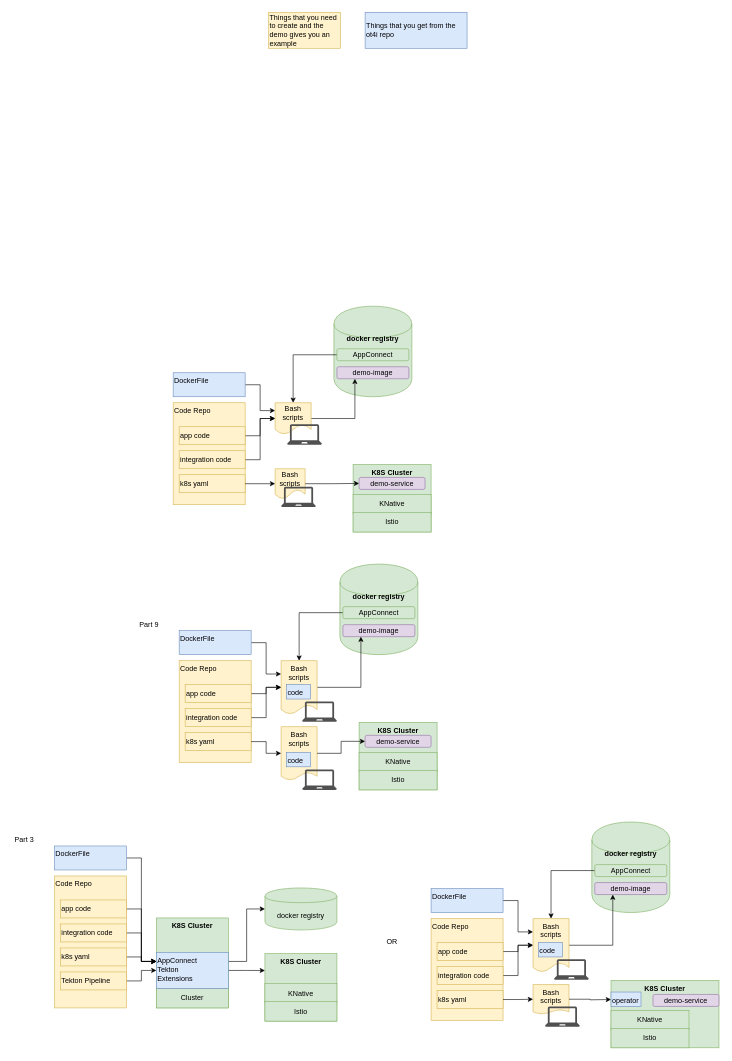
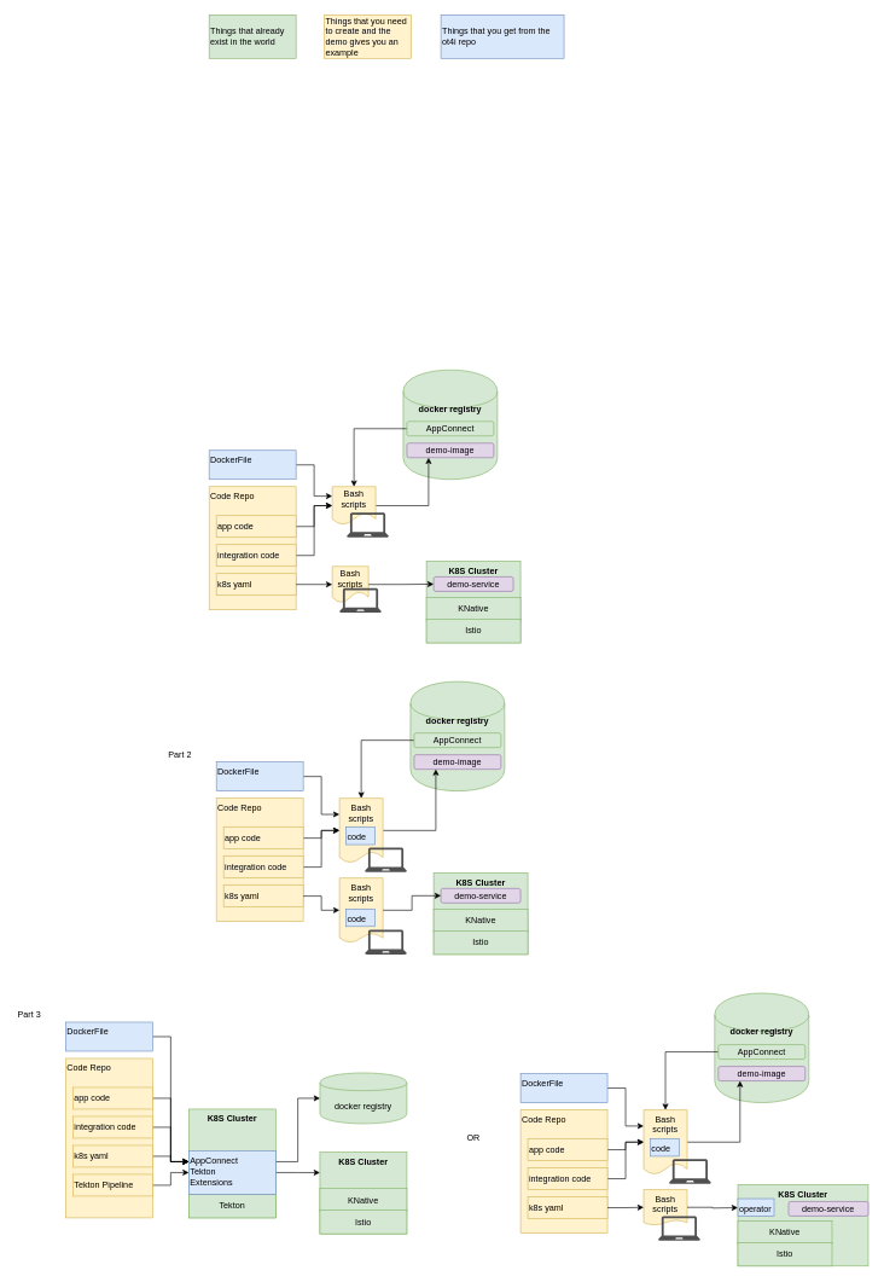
+ <mxCell id="7" value="Things that already exist in the world" style="rounded=0;whiteSpace=wrap;html=1;align=left;fillColor=#d5e8d4;strokeColor=#82b366;" vertex="1" parent="1"><mxGeometry x="288" y="20" width="120" height="60" as="geometry" /></mxCell>
- <mxCell id="65" value="Part 9" style="text;html=1;strokeColor=none;fillColor=none;align=center;verticalAlign=middle;whiteSpace=wrap;rounded=0;" vertex="1" parent="1"><mxGeometry x="228" y="1031" width="40" height="20" as="geometry" /></mxCell>
+ <mxCell id="65" value="Part 2" style="text;html=1;strokeColor=none;fillColor=none;align=center;verticalAlign=middle;whiteSpace=wrap;rounded=0;" vertex="1" parent="1"><mxGeometry x="228" y="1031" width="40" height="20" as="geometry" /></mxCell>
- <mxCell id="38" value="Cluster" style="rounded=0;whiteSpace=wrap;html=1;align=center;fillColor=#d5e8d4;strokeColor=#82b366;verticalAlign=middle;" vertex="1" parent="1"><mxGeometry x="260" y="1647.5" width="120" height="32.5" as="geometry" /></mxCell>
+ <mxCell id="38" value="Tekton" style="rounded=0;whiteSpace=wrap;html=1;align=center;fillColor=#d5e8d4;strokeColor=#82b366;verticalAlign=middle;" vertex="1" parent="1"><mxGeometry x="260" y="1647.5" width="120" height="32.5" as="geometry" /></mxCell>
